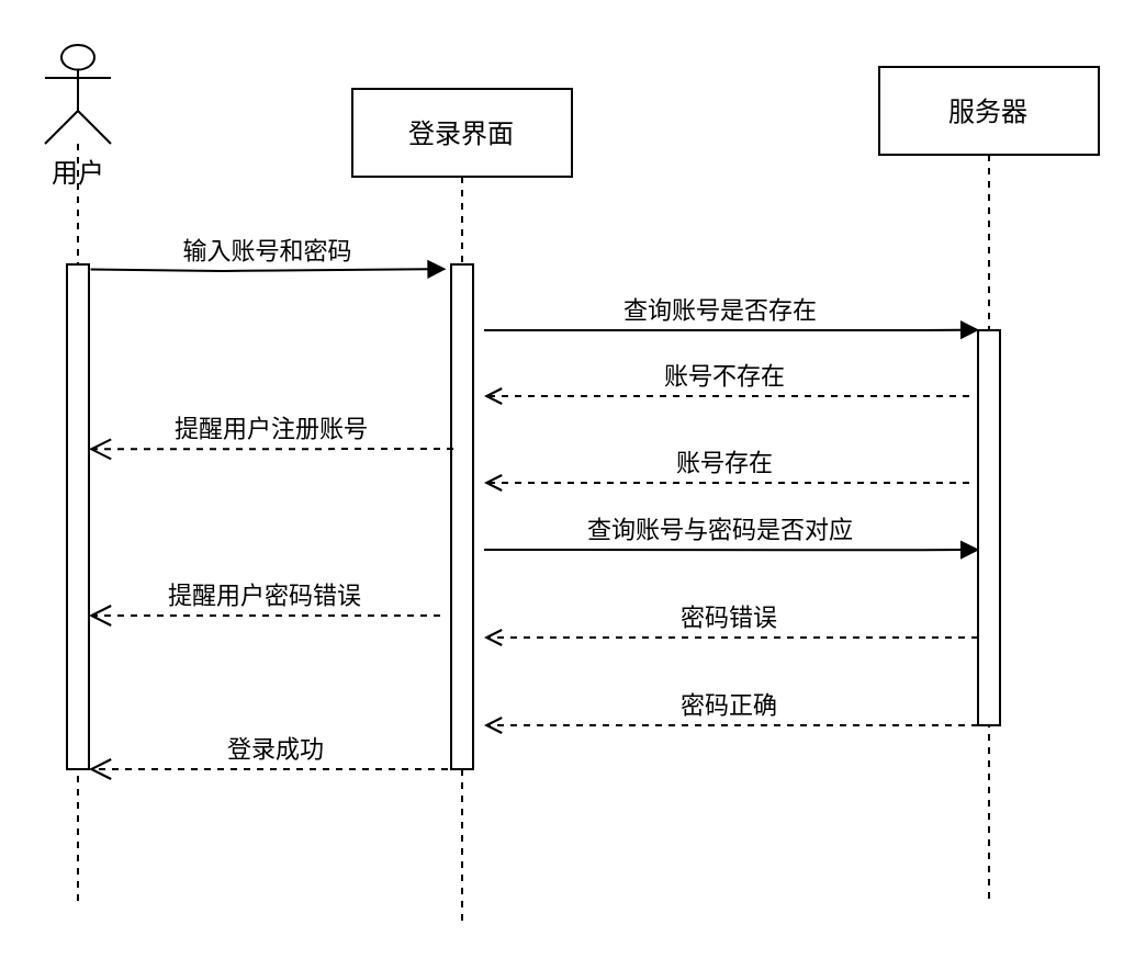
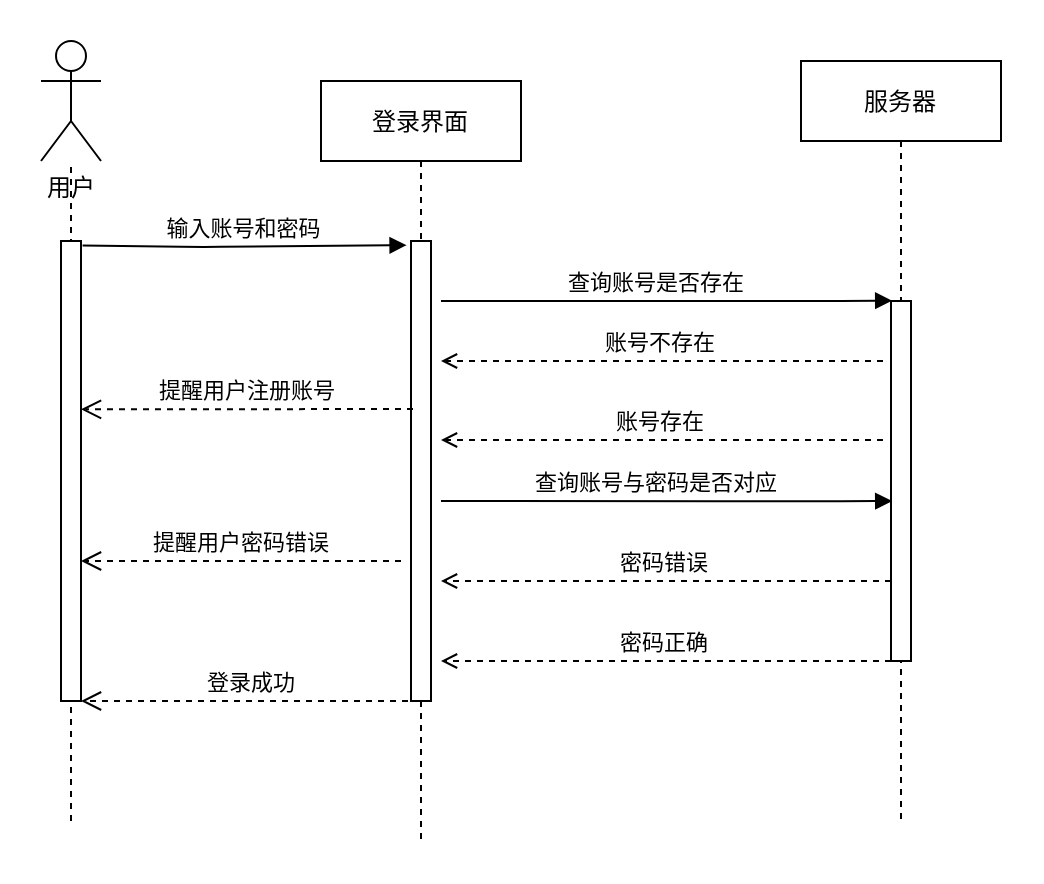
- <mxCell id="8" value="用户" style="shape=umlActor;verticalLabelPosition=bottom;verticalAlign=top;html=1;outlineConnect=0;fontStyle=0;fontFamily=Helvetica;" vertex="1" parent="1"><mxGeometry x="20" y="20" width="30" height="45" as="geometry" /></mxCell>
+ <mxCell id="8" value="用户" style="shape=umlActor;verticalLabelPosition=bottom;verticalAlign=top;html=1;outlineConnect=0;fontStyle=0;fontFamily=Helvetica;" vertex="1" parent="1"><mxGeometry x="20" y="20" width="30" height="60" as="geometry" /></mxCell>
